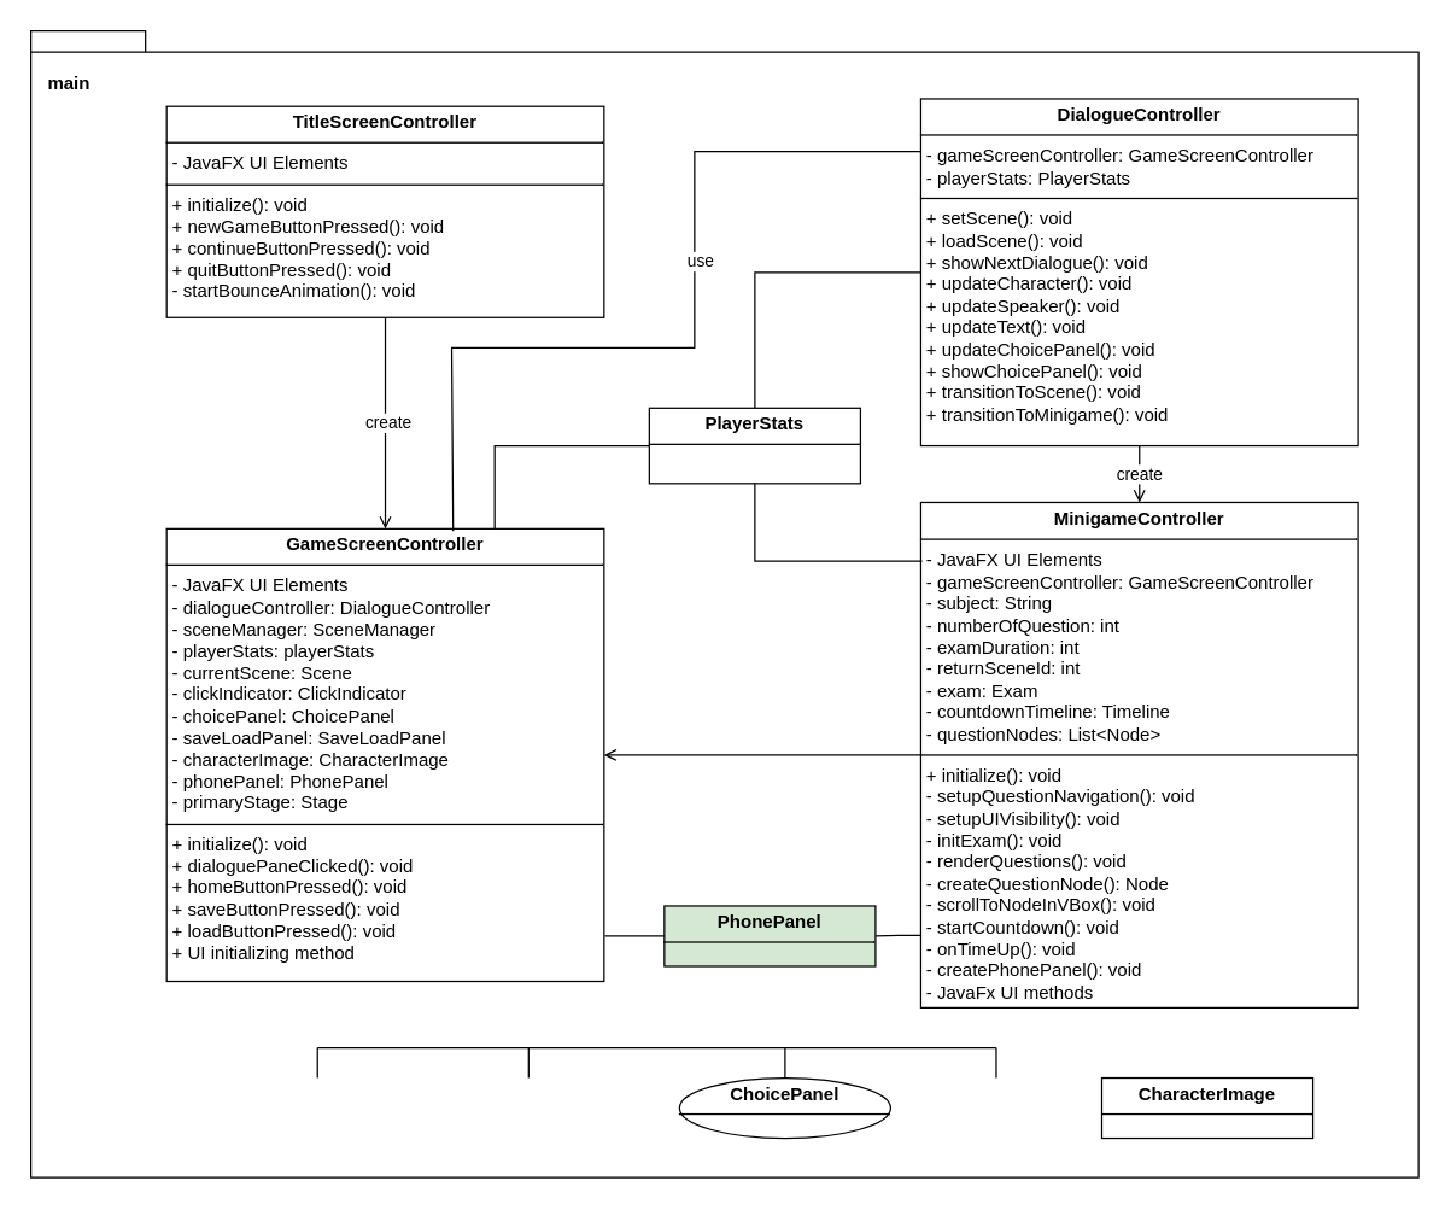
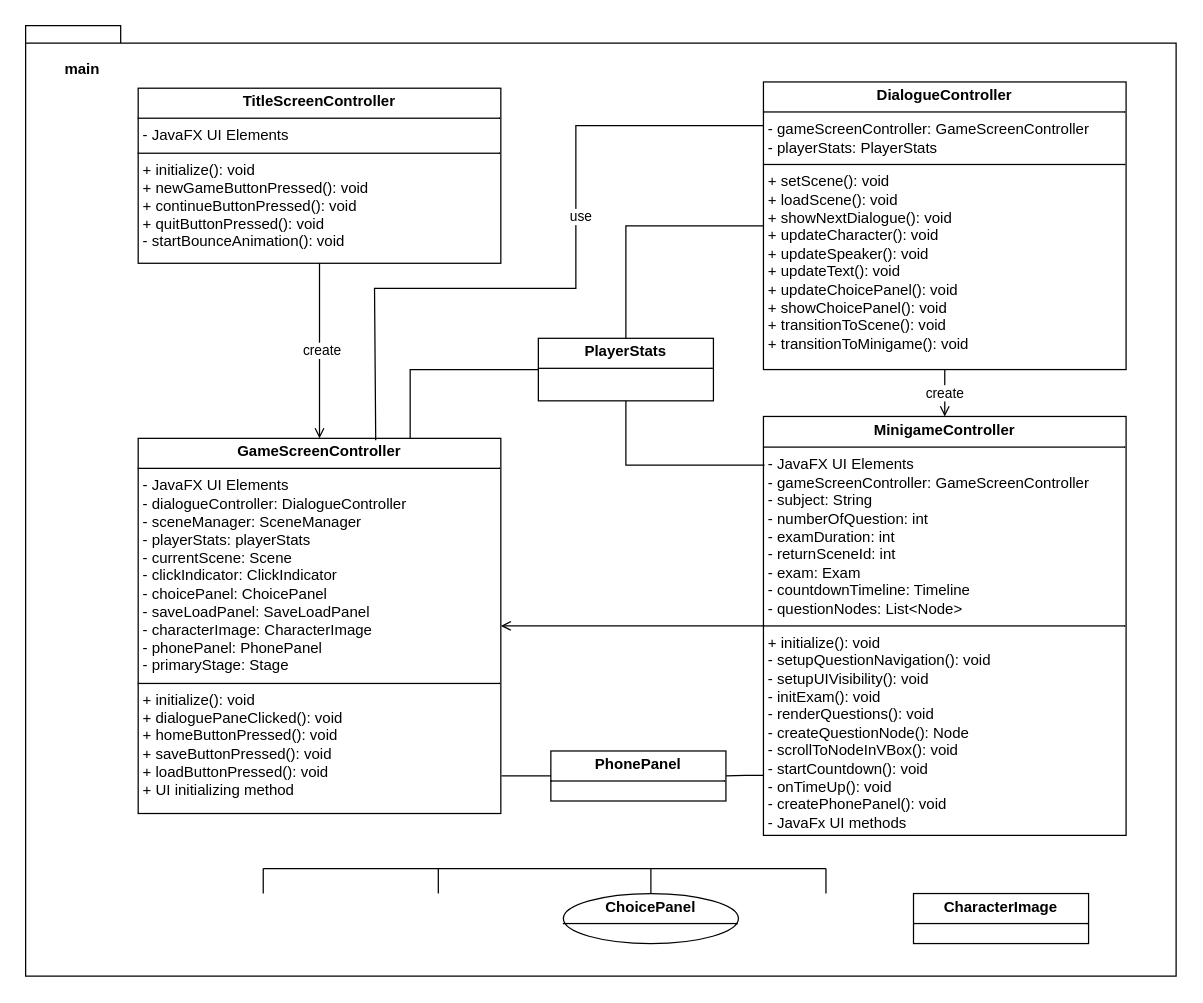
- <mxCell id="7" value="&lt;b&gt;main&lt;/b&gt;" style="text;html=1;align=center;verticalAlign=middle;resizable=0;points=[];autosize=1;strokeColor=none;fillColor=none;" vertex="1" parent="1"><mxGeometry x="20" y="40" width="50" height="30" as="geometry" /></mxCell>
+ <mxCell id="7" value="&lt;b&gt;main&lt;/b&gt;" style="text;html=1;align=center;verticalAlign=middle;resizable=0;points=[];autosize=1;strokeColor=none;fillColor=none;" vertex="1" parent="1"><mxGeometry x="40" y="40" width="50" height="30" as="geometry" /></mxCell>
- <mxCell id="21" value="&lt;p style=&quot;margin:0px;margin-top:4px;text-align:center;&quot;&gt;&lt;b&gt;PhonePanel&lt;/b&gt;&lt;/p&gt;&lt;hr size=&quot;1&quot; style=&quot;border-style:solid;&quot;&gt;&lt;div style=&quot;height:2px;&quot;&gt;&lt;/div&gt;" style="verticalAlign=top;align=left;overflow=fill;html=1;whiteSpace=wrap;fillColor=#d5e8d4;" vertex="1" parent="1"><mxGeometry x="440" y="600" width="140" height="40" as="geometry" /></mxCell>
+ <mxCell id="21" value="&lt;p style=&quot;margin:0px;margin-top:4px;text-align:center;&quot;&gt;&lt;b&gt;PhonePanel&lt;/b&gt;&lt;/p&gt;&lt;hr size=&quot;1&quot; style=&quot;border-style:solid;&quot;&gt;&lt;div style=&quot;height:2px;&quot;&gt;&lt;/div&gt;" style="verticalAlign=top;align=left;overflow=fill;html=1;whiteSpace=wrap;" vertex="1" parent="1"><mxGeometry x="440" y="600" width="140" height="40" as="geometry" /></mxCell>
